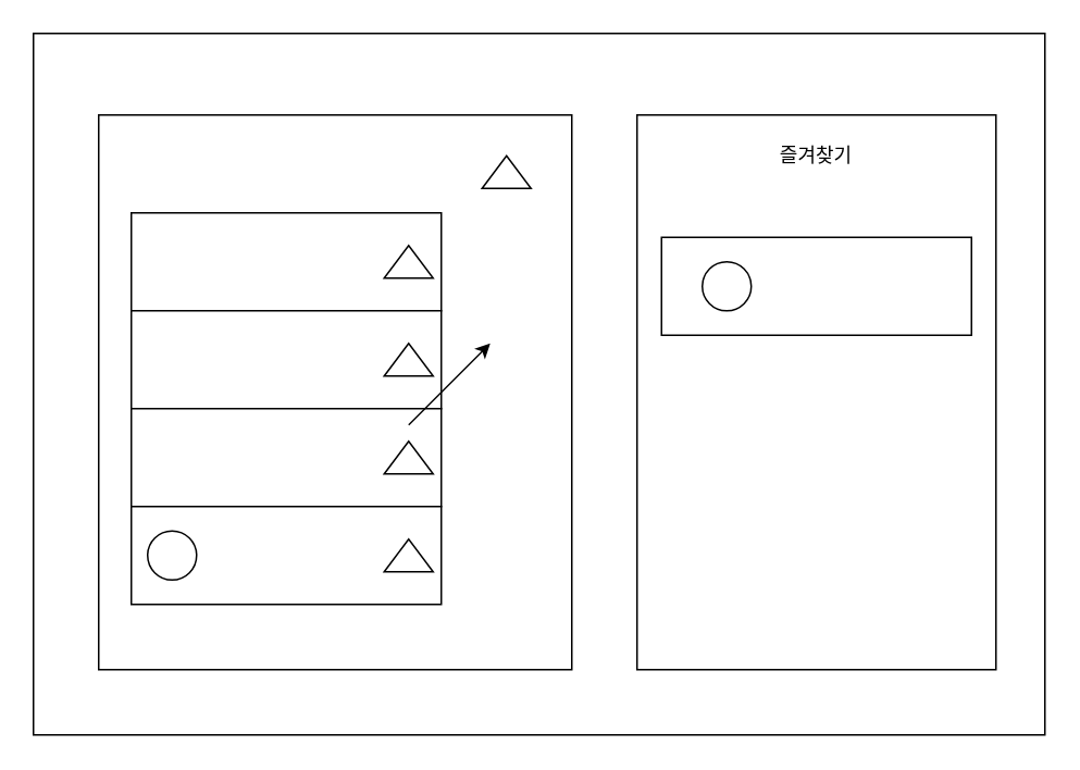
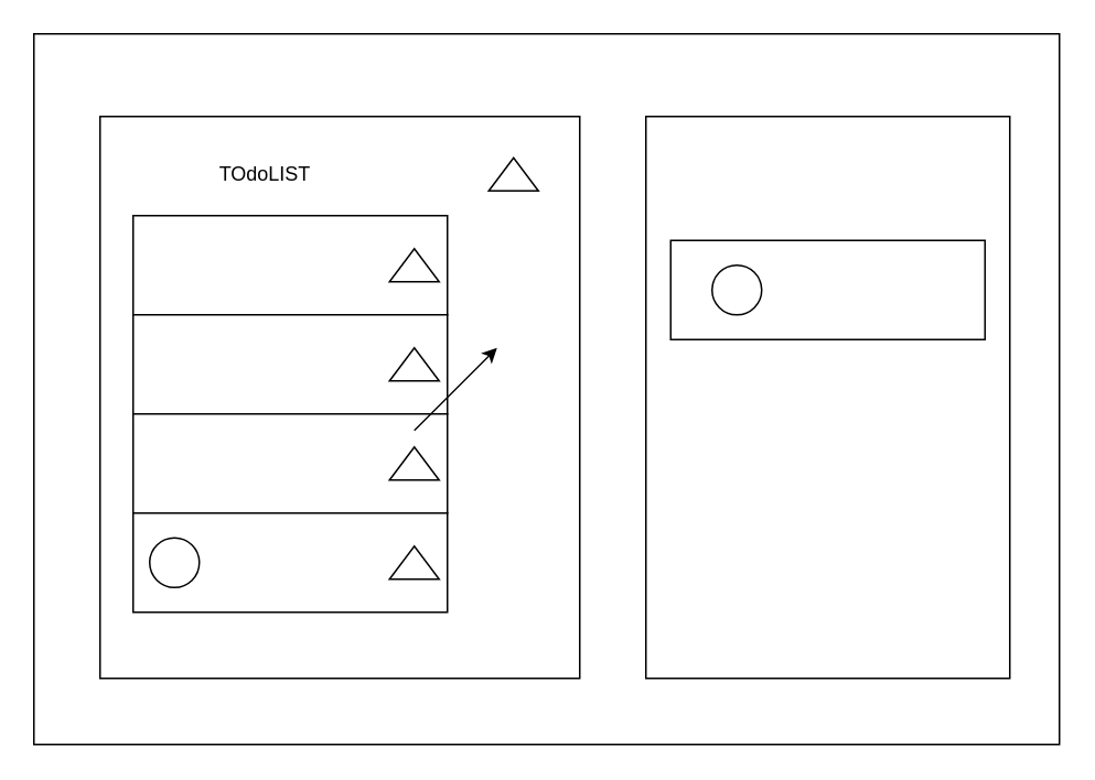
- <mxCell id="14" value="즐겨찾기" style="text;html=1;strokeColor=none;fillColor=none;align=center;verticalAlign=middle;whiteSpace=wrap;rounded=0;" vertex="1" parent="1"><mxGeometry x="470" y="80" width="60" height="30" as="geometry" /></mxCell>
+ <mxCell id="11" value="TOdoLIST" style="text;html=1;strokeColor=none;fillColor=none;align=center;verticalAlign=middle;whiteSpace=wrap;rounded=0;" vertex="1" parent="1"><mxGeometry x="130" y="90" width="60" height="30" as="geometry" /></mxCell>
